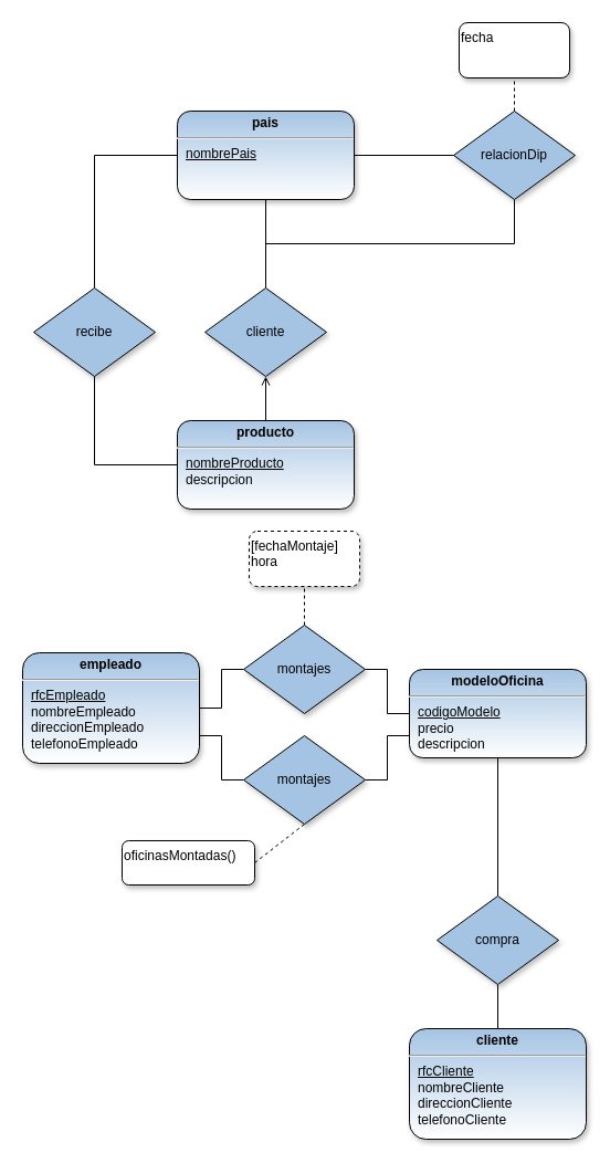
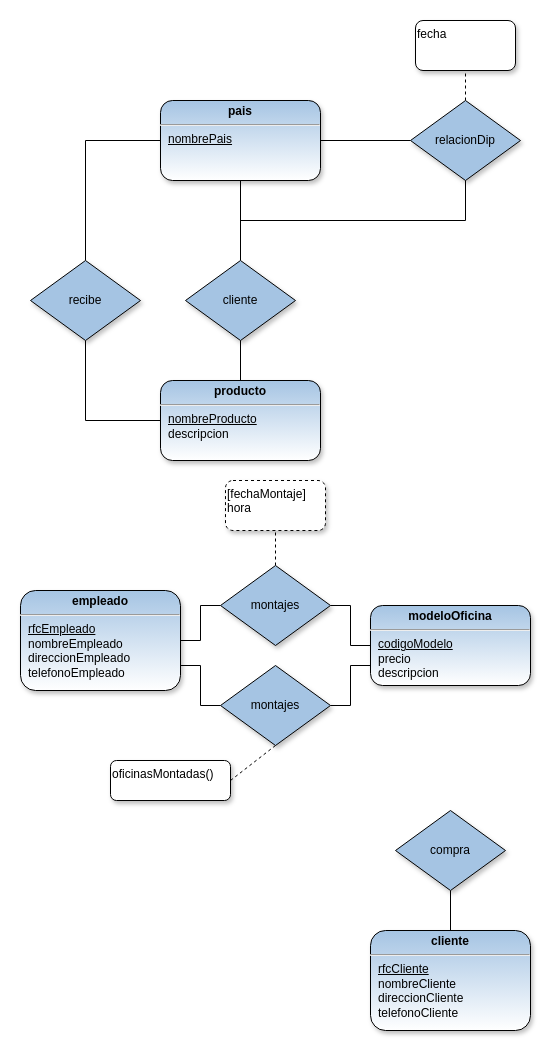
- <mxCell id="19" value="" style="edgeStyle=none;rounded=0;orthogonalLoop=1;jettySize=auto;html=1;strokeColor=default;strokeWidth=1;endArrow=open;endFill=0;" parent="1" source="20" target="16" edge="1"><mxGeometry relative="1" as="geometry" /></mxCell>
+ <mxCell id="19" value="" style="edgeStyle=none;rounded=0;orthogonalLoop=1;jettySize=auto;html=1;strokeColor=default;strokeWidth=1;endArrow=none;endFill=0;" parent="1" source="20" target="16" edge="1"><mxGeometry relative="1" as="geometry" /></mxCell>
- <mxCell id="11" value="" style="edgeStyle=orthogonalEdgeStyle;rounded=0;orthogonalLoop=1;jettySize=auto;html=1;endArrow=none;endFill=0;" parent="1" source="12" target="3" edge="1"><mxGeometry relative="1" as="geometry" /></mxCell>
